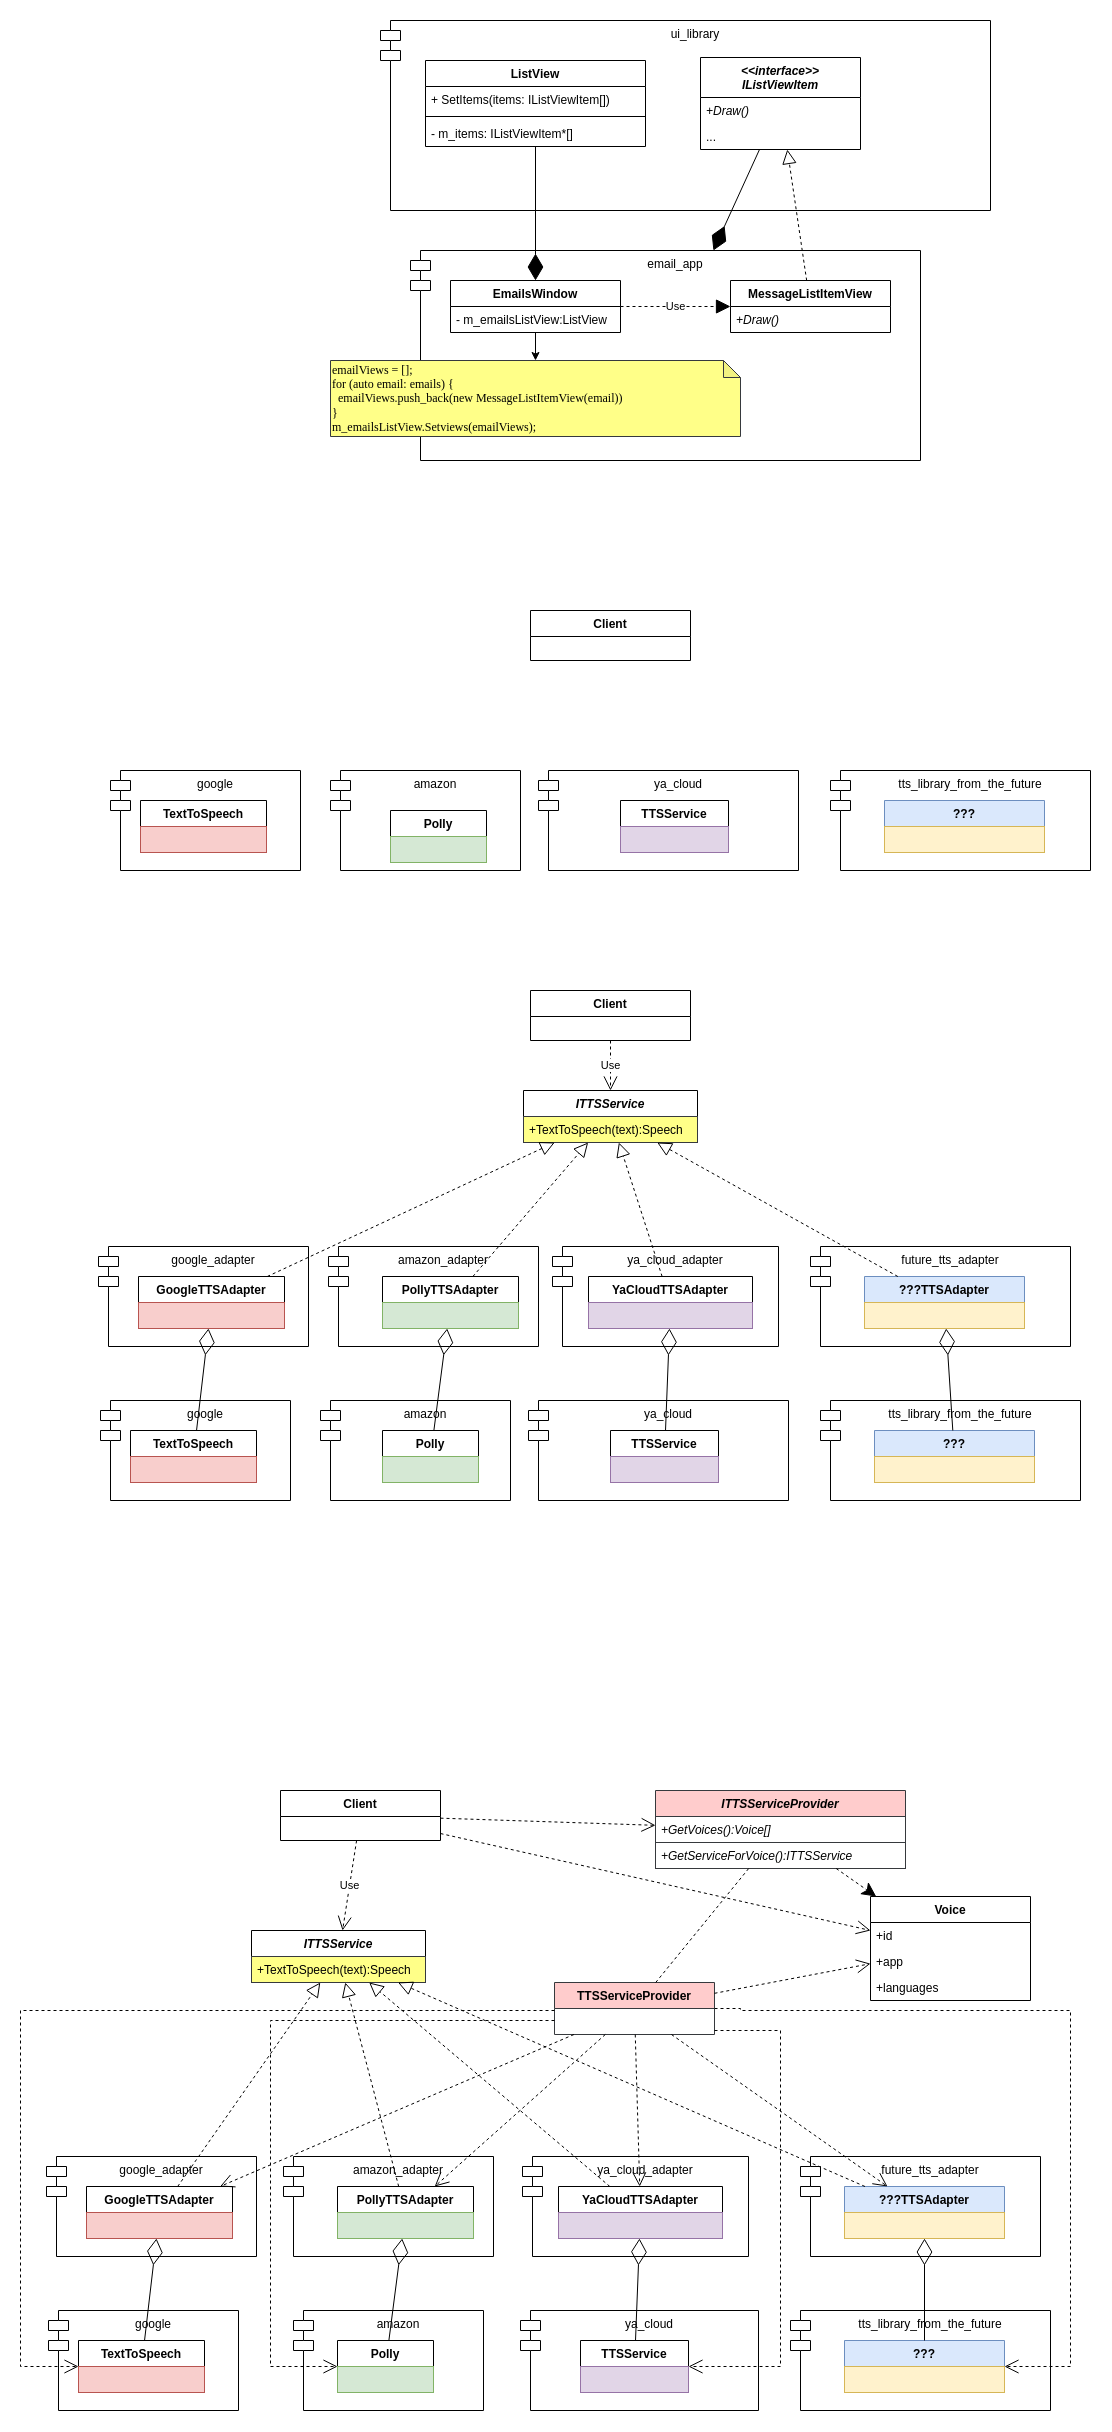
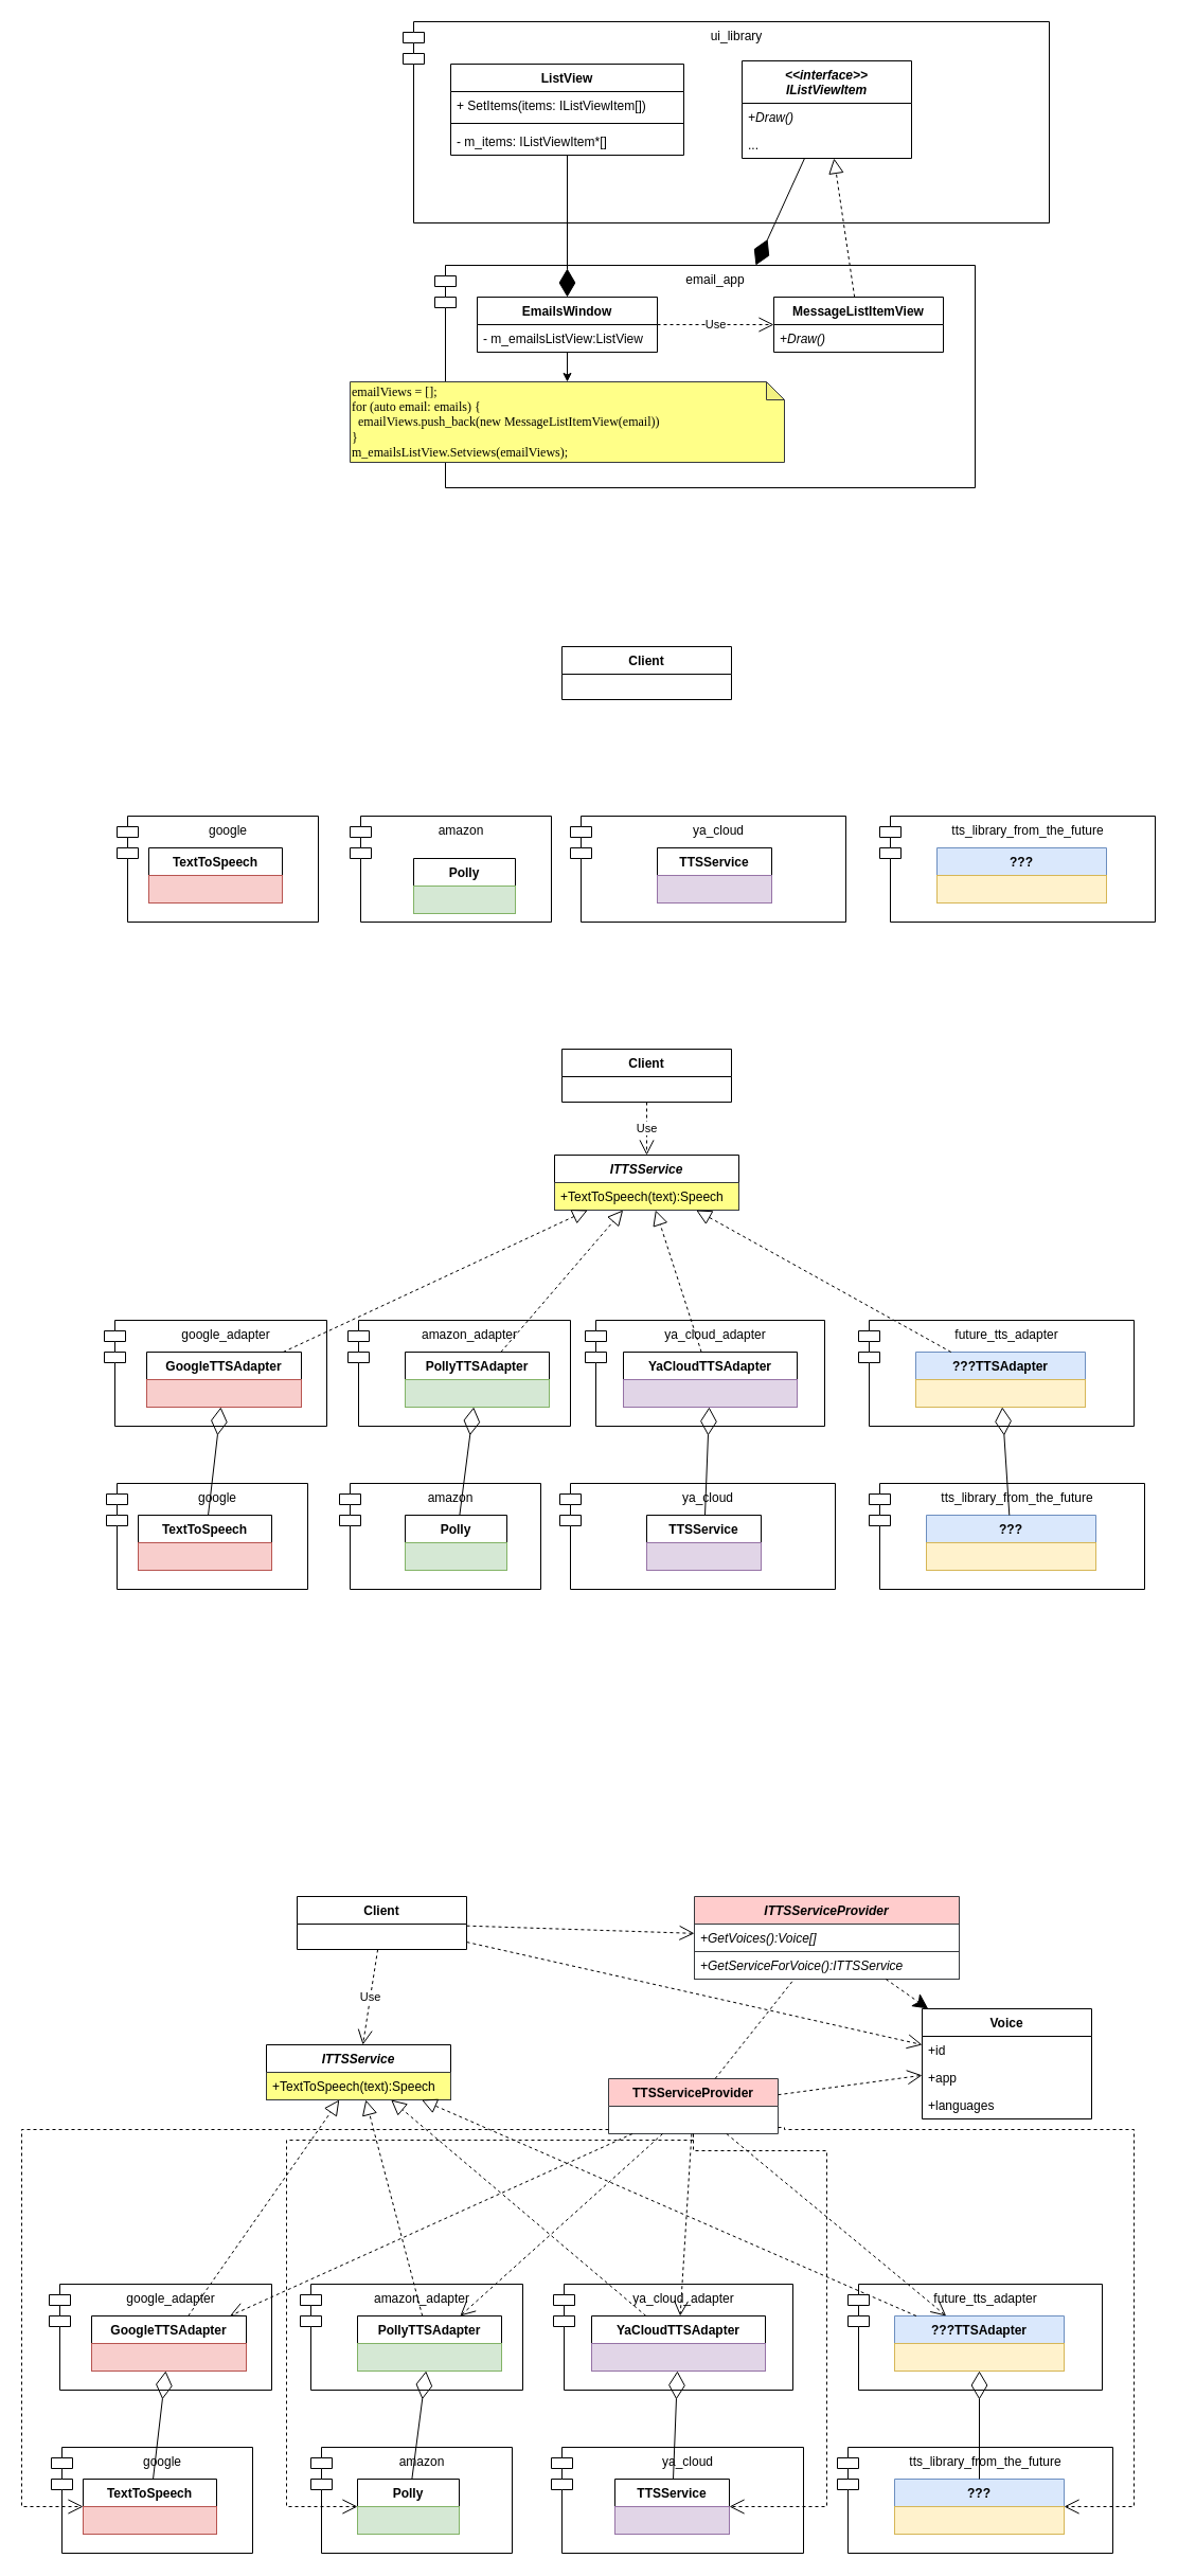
- <mxCell id="20" value="Use" style="endArrow=block;endSize=12;dashed=1;html=1;rounded=0;" edge="1" parent="1" source="17" target="13"><mxGeometry width="160" relative="1" as="geometry"><mxPoint x="590" y="430" as="sourcePoint" /><mxPoint x="750" y="430" as="targetPoint" /></mxGeometry></mxCell>
+ <mxCell id="20" value="Use" style="endArrow=open;endSize=12;dashed=1;html=1;rounded=0;" edge="1" parent="1" source="17" target="13"><mxGeometry width="160" relative="1" as="geometry"><mxPoint x="590" y="430" as="sourcePoint" /><mxPoint x="750" y="430" as="targetPoint" /></mxGeometry></mxCell>
- <mxCell id="109" value="TTSServiceProvider" style="swimlane;fontStyle=1;align=center;verticalAlign=top;childLayout=stackLayout;horizontal=1;startSize=26;horizontalStack=0;resizeParent=1;resizeParentMax=0;resizeLast=0;collapsible=1;marginBottom=0;whiteSpace=wrap;html=1;fillColor=#ffcccc;strokeColor=#36393d;" vertex="1" parent="1"><mxGeometry x="554" y="1982" width="160" height="52" as="geometry" /></mxCell>
+ <mxCell id="109" value="TTSServiceProvider" style="swimlane;fontStyle=1;align=center;verticalAlign=top;childLayout=stackLayout;horizontal=1;startSize=26;horizontalStack=0;resizeParent=1;resizeParentMax=0;resizeLast=0;collapsible=1;marginBottom=0;whiteSpace=wrap;html=1;fillColor=#ffcccc;strokeColor=#36393d;" vertex="1" parent="1"><mxGeometry x="574" y="1962" width="160" height="52" as="geometry" /></mxCell>
